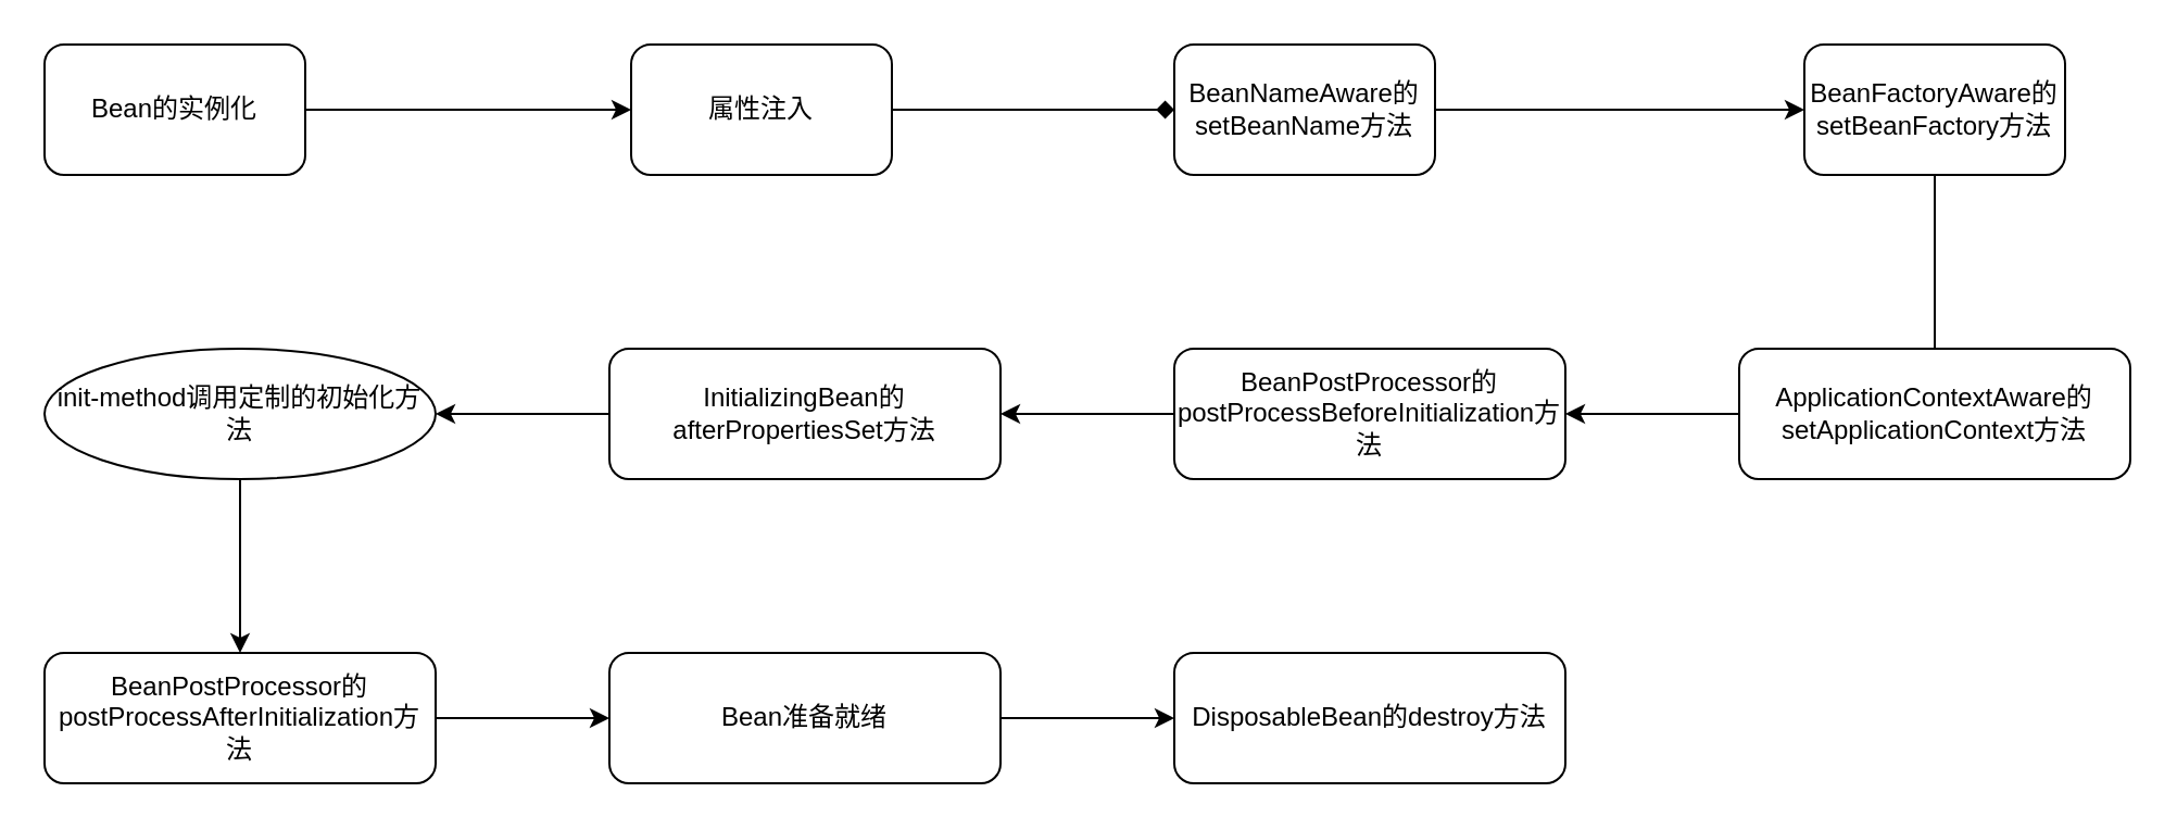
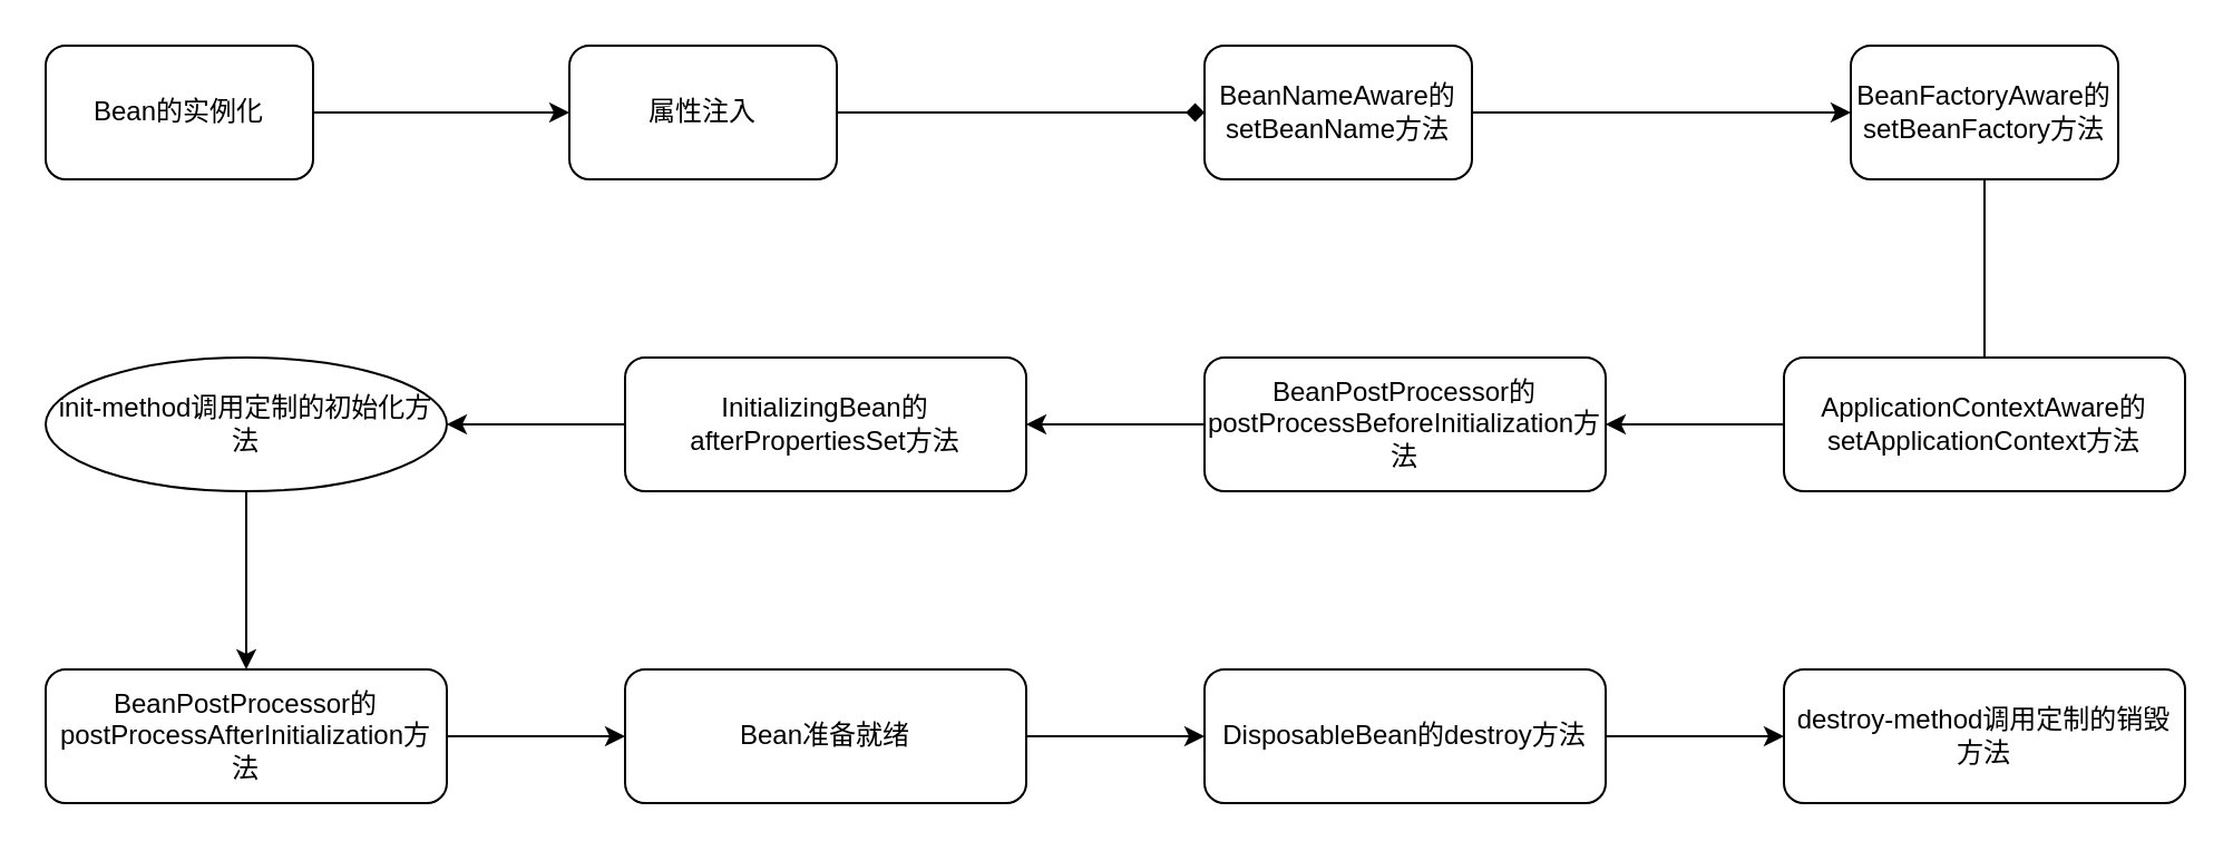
- <mxCell id="5" value="属性注入" style="rounded=1;whiteSpace=wrap;html=1;" vertex="1" parent="1"><mxGeometry x="290" y="20" width="120" height="60" as="geometry" /></mxCell>
+ <mxCell id="5" value="属性注入" style="rounded=1;whiteSpace=wrap;html=1;" vertex="1" parent="1"><mxGeometry x="255" y="20" width="120" height="60" as="geometry" /></mxCell>
+ <mxCell id="22" value="" style="edgeStyle=orthogonalEdgeStyle;rounded=0;orthogonalLoop=1;jettySize=auto;html=1;" edge="1" parent="1" source="23" target="24"><mxGeometry relative="1" as="geometry" /></mxCell>
+ <mxCell id="24" value="destroy-method调用定制的销毁方法" style="rounded=1;whiteSpace=wrap;html=1;" vertex="1" parent="1"><mxGeometry x="800" y="300" width="180" height="60" as="geometry" /></mxCell>
